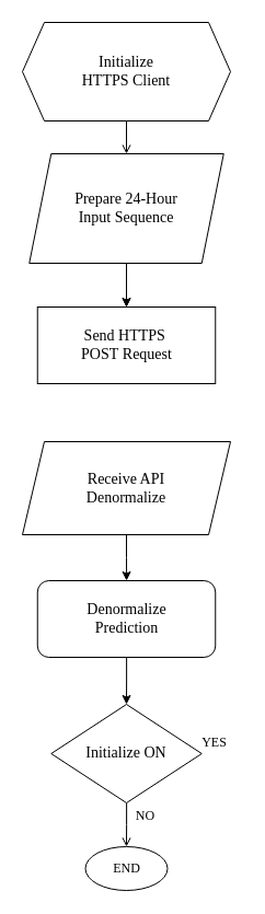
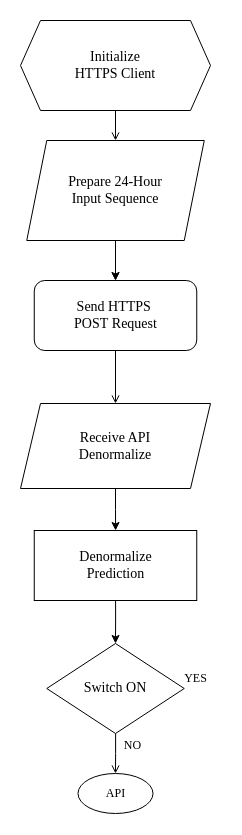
- <mxCell id="10" value="&lt;div style=&quot;text-wrap-mode: nowrap;&quot;&gt;&lt;span style=&quot;font-size: 14px; font-family: &amp;quot;Times New Roman&amp;quot;; background-color: transparent; color: light-dark(rgb(0, 0, 0), rgb(255, 255, 255));&quot;&gt;Send HTTPS&amp;nbsp;&lt;/span&gt;&lt;/div&gt;&lt;div style=&quot;text-wrap-mode: nowrap;&quot;&gt;&lt;span style=&quot;font-size: 14px; font-family: &amp;quot;Times New Roman&amp;quot;; background-color: transparent; color: light-dark(rgb(0, 0, 0), rgb(255, 255, 255));&quot;&gt;POST&amp;nbsp;&lt;/span&gt;&lt;span style=&quot;background-color: transparent; color: light-dark(rgb(0, 0, 0), rgb(255, 255, 255)); font-family: &amp;quot;Times New Roman&amp;quot;; font-size: 14px;&quot;&gt;Request&lt;/span&gt;&lt;/div&gt;" style="rounded=0;whiteSpace=wrap;html=1;" vertex="1" parent="1"><mxGeometry x="33.75" y="280" width="162.5" height="70" as="geometry" /></mxCell>
+ <mxCell id="10" value="&lt;div style=&quot;text-wrap-mode: nowrap;&quot;&gt;&lt;span style=&quot;font-size: 14px; font-family: &amp;quot;Times New Roman&amp;quot;; background-color: transparent; color: light-dark(rgb(0, 0, 0), rgb(255, 255, 255));&quot;&gt;Send HTTPS&amp;nbsp;&lt;/span&gt;&lt;/div&gt;&lt;div style=&quot;text-wrap-mode: nowrap;&quot;&gt;&lt;span style=&quot;font-size: 14px; font-family: &amp;quot;Times New Roman&amp;quot;; background-color: transparent; color: light-dark(rgb(0, 0, 0), rgb(255, 255, 255));&quot;&gt;POST&amp;nbsp;&lt;/span&gt;&lt;span style=&quot;background-color: transparent; color: light-dark(rgb(0, 0, 0), rgb(255, 255, 255)); font-family: &amp;quot;Times New Roman&amp;quot;; font-size: 14px;&quot;&gt;Request&lt;/span&gt;&lt;/div&gt;" style="whiteSpace=wrap;html=1;rounded=1;" vertex="1" parent="1"><mxGeometry x="33.75" y="280" width="162.5" height="70" as="geometry" /></mxCell>
+ <mxCell id="11" value="" style="edgeStyle=orthogonalEdgeStyle;rounded=0;orthogonalLoop=1;jettySize=auto;html=1;endArrow=open;endFill=0;exitX=0.5;exitY=1;exitDx=0;exitDy=0;entryX=0.5;entryY=0;entryDx=0;entryDy=0;" edge="1" parent="1" source="10" target="5"><mxGeometry relative="1" as="geometry"><mxPoint x="107.5" y="360" as="sourcePoint" /><mxPoint x="115.5" y="380" as="targetPoint" /></mxGeometry></mxCell>
- <mxCell id="17" value="&lt;div style=&quot;text-wrap-mode: nowrap;&quot;&gt;&lt;font face=&quot;Times New Roman&quot;&gt;&lt;span style=&quot;font-size: 14px;&quot;&gt;Denormalize&lt;/span&gt;&lt;/font&gt;&lt;/div&gt;&lt;div style=&quot;text-wrap-mode: nowrap;&quot;&gt;&lt;font face=&quot;Times New Roman&quot;&gt;&lt;span style=&quot;font-size: 14px;&quot;&gt;Prediction&lt;/span&gt;&lt;/font&gt;&lt;/div&gt;" style="whiteSpace=wrap;html=1;rounded=1;" vertex="1" parent="1"><mxGeometry x="33.75" y="530" width="162.5" height="70" as="geometry" /></mxCell>
+ <mxCell id="17" value="&lt;div style=&quot;text-wrap-mode: nowrap;&quot;&gt;&lt;font face=&quot;Times New Roman&quot;&gt;&lt;span style=&quot;font-size: 14px;&quot;&gt;Denormalize&lt;/span&gt;&lt;/font&gt;&lt;/div&gt;&lt;div style=&quot;text-wrap-mode: nowrap;&quot;&gt;&lt;font face=&quot;Times New Roman&quot;&gt;&lt;span style=&quot;font-size: 14px;&quot;&gt;Prediction&lt;/span&gt;&lt;/font&gt;&lt;/div&gt;" style="rounded=0;whiteSpace=wrap;html=1;" vertex="1" parent="1"><mxGeometry x="33.75" y="530" width="162.5" height="70" as="geometry" /></mxCell>
- <mxCell id="8" value="&lt;font style=&quot;font-size: 14px;&quot; face=&quot;Times New Roman&quot;&gt;Initialize ON&lt;/font&gt;" style="strokeWidth=1;html=1;shape=mxgraph.flowchart.decision;whiteSpace=wrap;" vertex="1" parent="1"><mxGeometry x="46.25" y="643" width="137.5" height="90" as="geometry" /></mxCell>
+ <mxCell id="8" value="&lt;font style=&quot;font-size: 14px;&quot; face=&quot;Times New Roman&quot;&gt;Switch ON&lt;/font&gt;" style="strokeWidth=1;html=1;shape=mxgraph.flowchart.decision;whiteSpace=wrap;" vertex="1" parent="1"><mxGeometry x="46.25" y="643" width="137.5" height="90" as="geometry" /></mxCell>
- <mxCell id="6" value="&lt;font face=&quot;Times New Roman&quot;&gt;END&lt;/font&gt;" style="ellipse;whiteSpace=wrap;html=1;" vertex="1" parent="1"><mxGeometry x="77.5" y="773" width="75" height="40" as="geometry" /></mxCell>
+ <mxCell id="6" value="&lt;font face=&quot;Times New Roman&quot;&gt;API&lt;/font&gt;" style="ellipse;whiteSpace=wrap;html=1;" vertex="1" parent="1"><mxGeometry x="77.5" y="773" width="75" height="40" as="geometry" /></mxCell>
